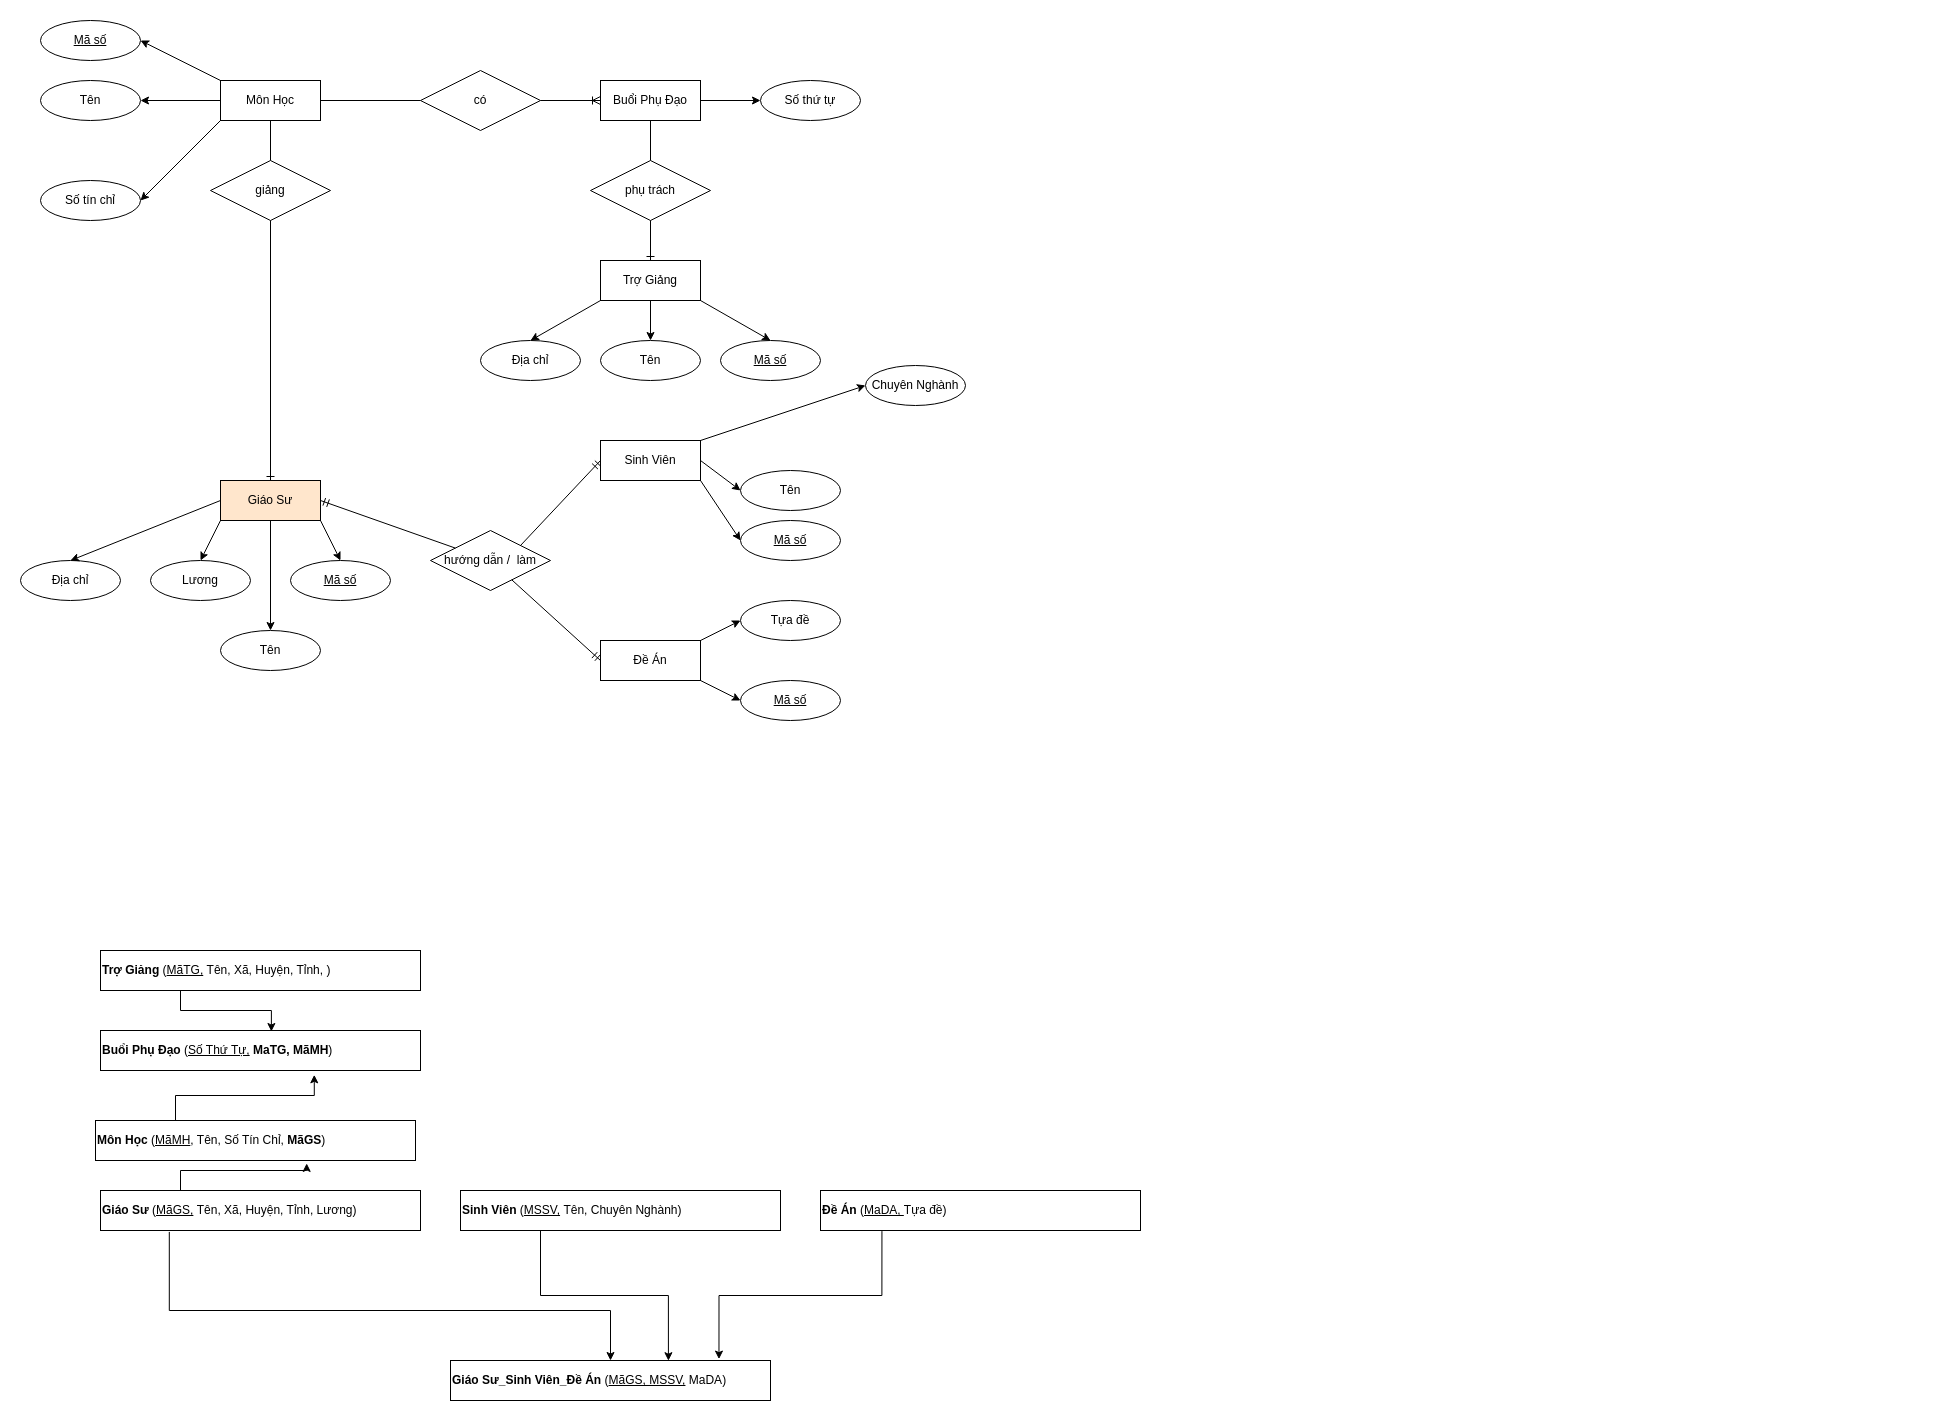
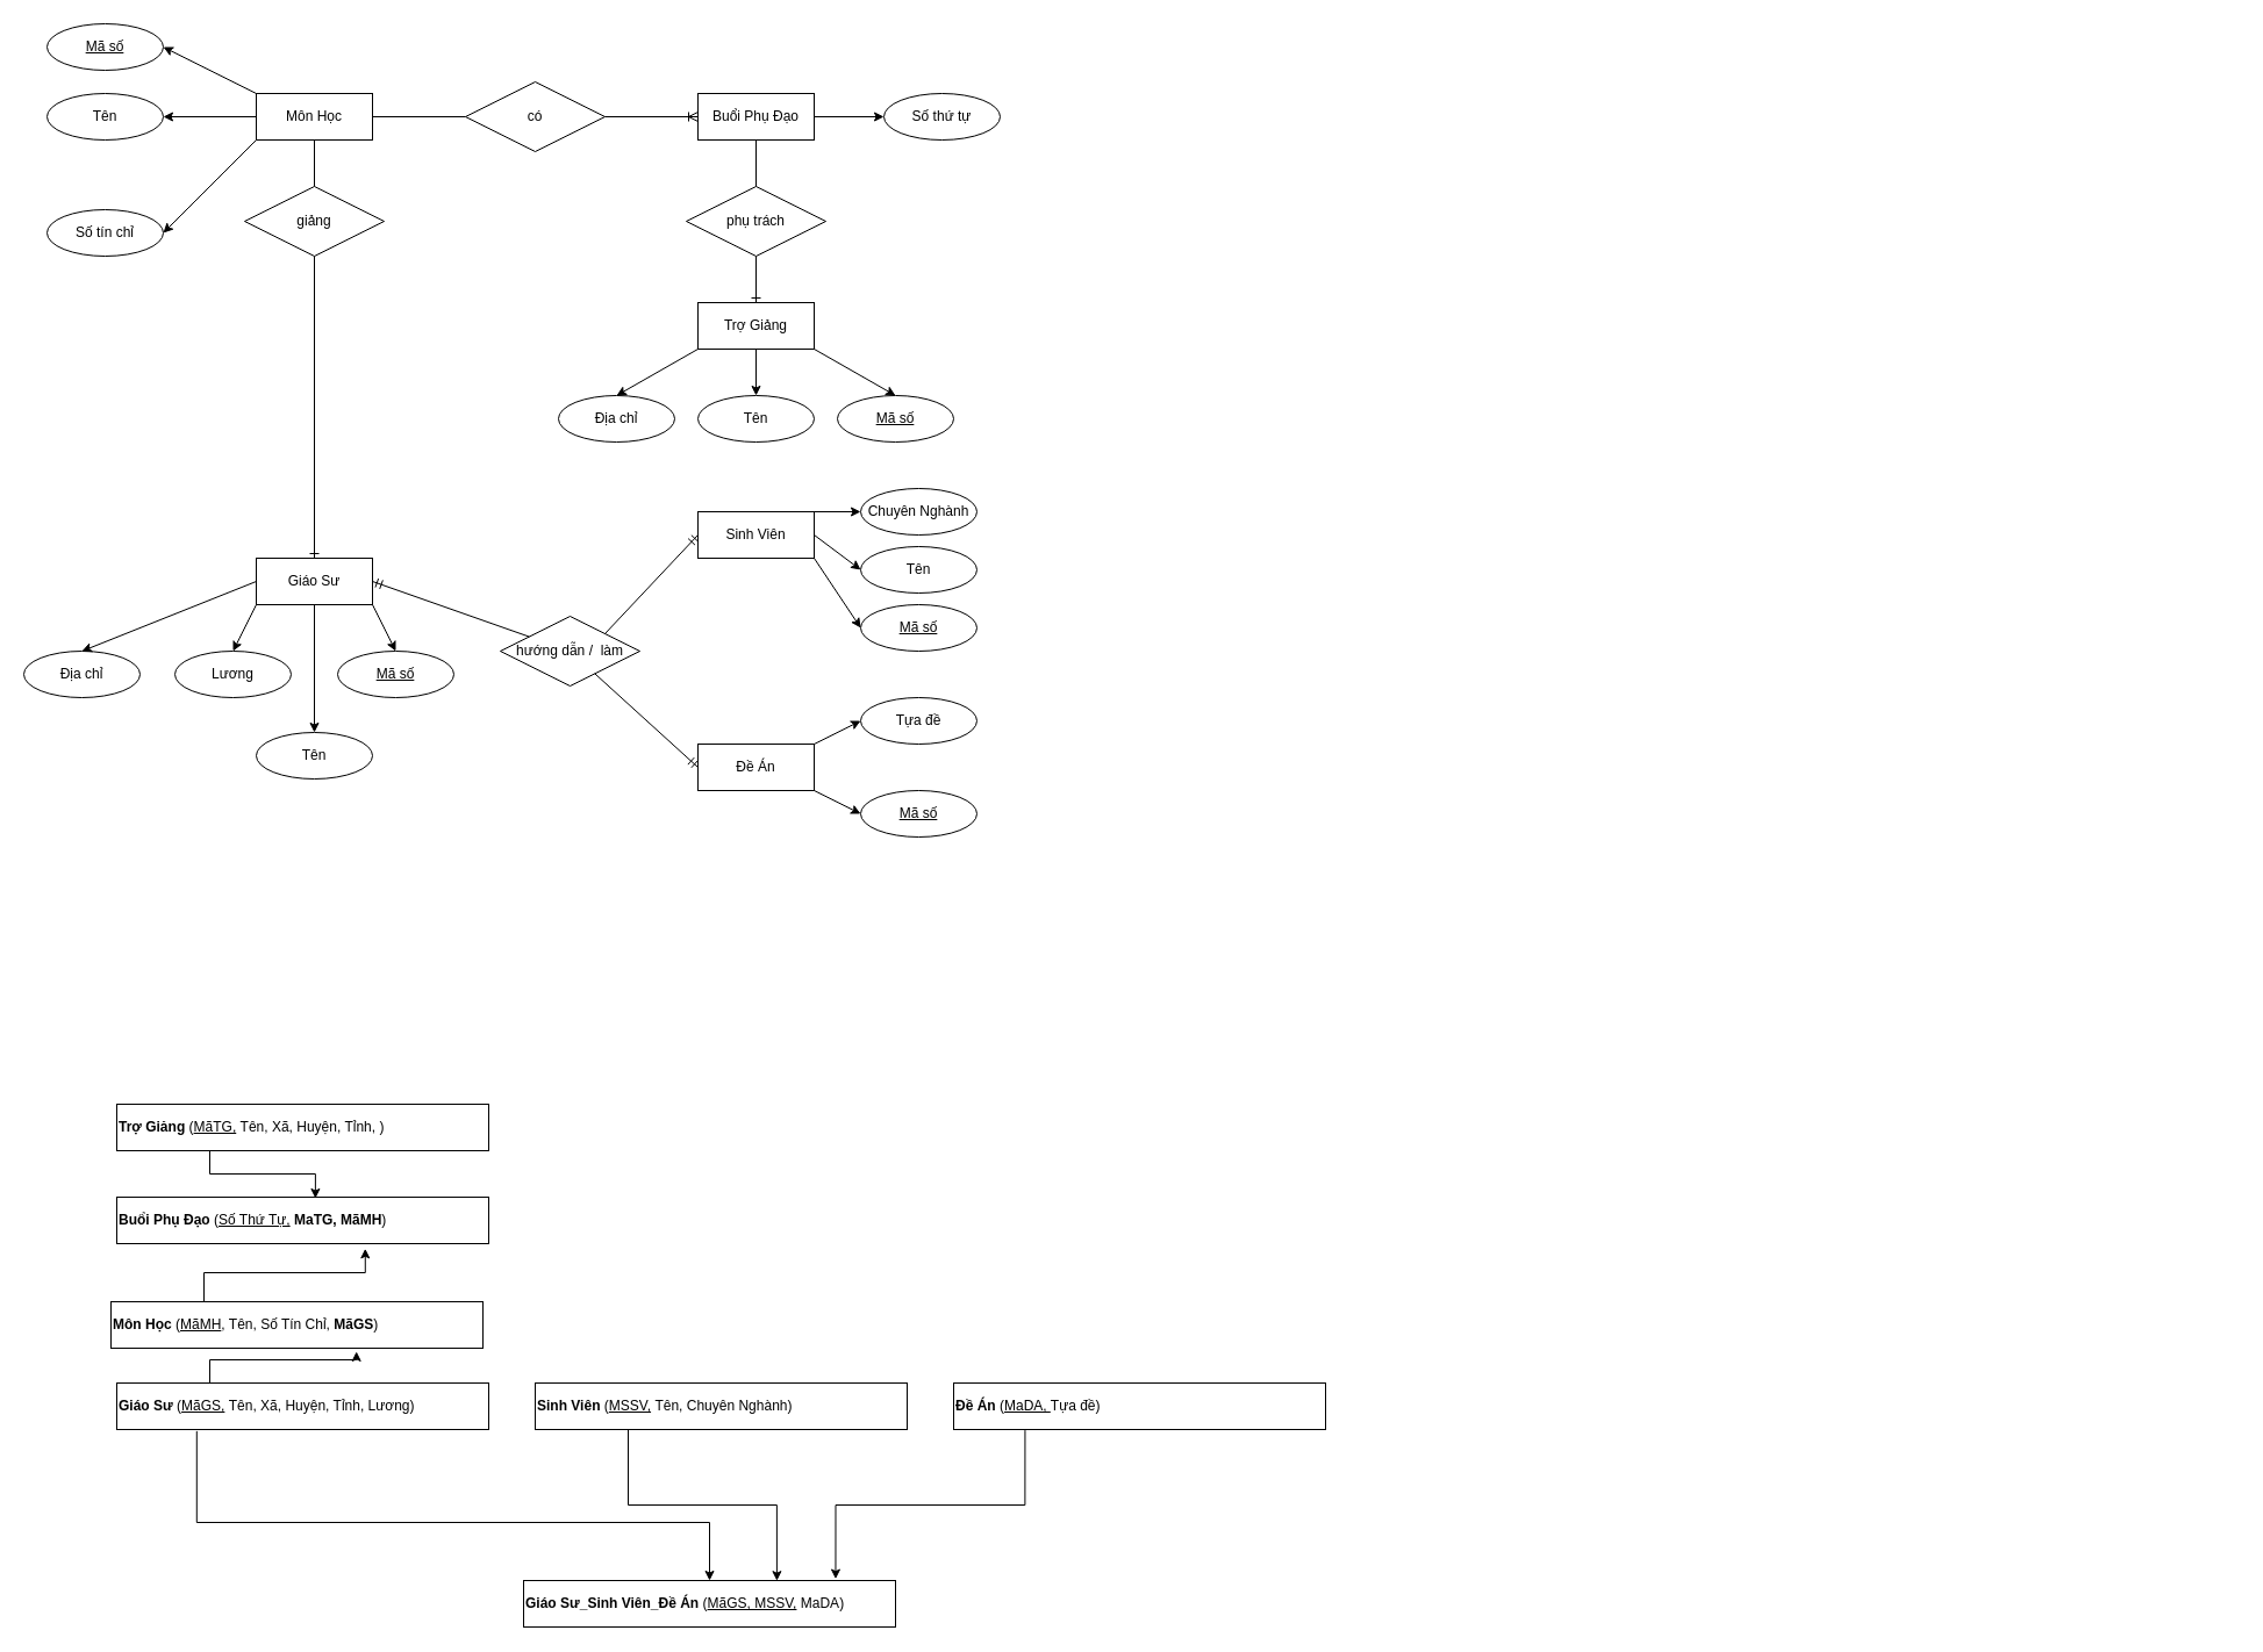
- <mxCell id="6" value="có" style="shape=rhombus;perimeter=rhombusPerimeter;whiteSpace=wrap;html=1;align=center;" parent="1" vertex="1"><mxGeometry x="420" y="70" width="120" height="60" as="geometry" /></mxCell>
+ <mxCell id="6" value="có" style="shape=rhombus;perimeter=rhombusPerimeter;whiteSpace=wrap;html=1;align=center;" parent="1" vertex="1"><mxGeometry x="400" y="70" width="120" height="60" as="geometry" /></mxCell>
- <mxCell id="49" value="Chuyên Nghành" style="ellipse;whiteSpace=wrap;html=1;align=center;" parent="1" vertex="1"><mxGeometry x="865" y="365" width="100" height="40" as="geometry" /></mxCell>
+ <mxCell id="49" value="Chuyên Nghành" style="ellipse;whiteSpace=wrap;html=1;align=center;" parent="1" vertex="1"><mxGeometry x="740" y="420" width="100" height="40" as="geometry" /></mxCell>
- <mxCell id="5" value="Giáo Sư" style="whiteSpace=wrap;html=1;align=center;fillColor=#ffe6cc;" parent="1" vertex="1"><mxGeometry x="220" y="480" width="100" height="40" as="geometry" /></mxCell>
+ <mxCell id="5" value="Giáo Sư" style="whiteSpace=wrap;html=1;align=center;" parent="1" vertex="1"><mxGeometry x="220" y="480" width="100" height="40" as="geometry" /></mxCell>
